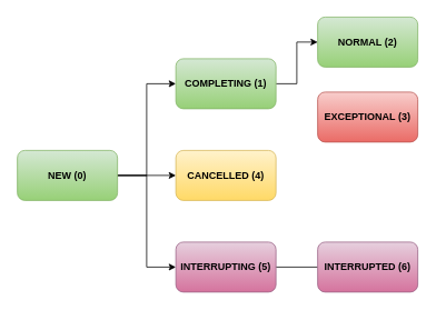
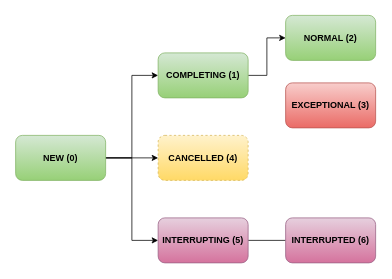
- <mxCell id="6" value="CANCELLED (4)" style="rounded=1;whiteSpace=wrap;html=1;fontStyle=1;gradientColor=#ffd966;fillColor=#fff2cc;strokeColor=#d6b656;" vertex="1" parent="1"><mxGeometry x="210" y="180" width="120" height="60" as="geometry" /></mxCell>
+ <mxCell id="6" value="CANCELLED (4)" style="rounded=1;whiteSpace=wrap;html=1;fontStyle=1;gradientColor=#ffd966;fillColor=#fff2cc;strokeColor=#d6b656;dashed=1;" vertex="1" parent="1"><mxGeometry x="210" y="180" width="120" height="60" as="geometry" /></mxCell>
